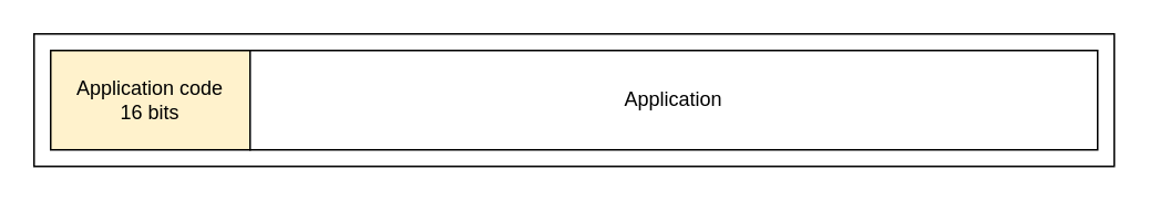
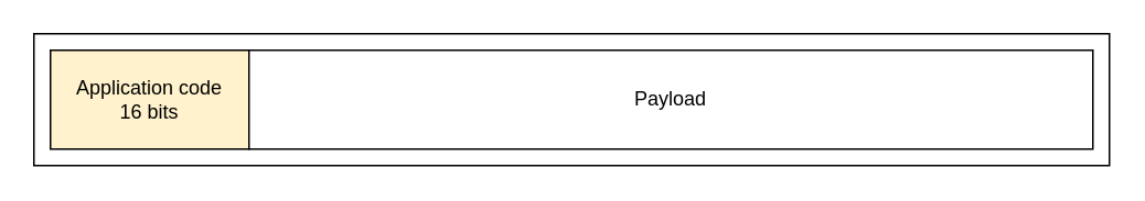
- <mxCell id="4" value="Application" style="rounded=0;whiteSpace=wrap;html=1;" vertex="1" parent="1"><mxGeometry x="150" y="30" width="510" height="60" as="geometry" /></mxCell>
+ <mxCell id="4" value="Payload" style="rounded=0;whiteSpace=wrap;html=1;" vertex="1" parent="1"><mxGeometry x="150" y="30" width="510" height="60" as="geometry" /></mxCell>
